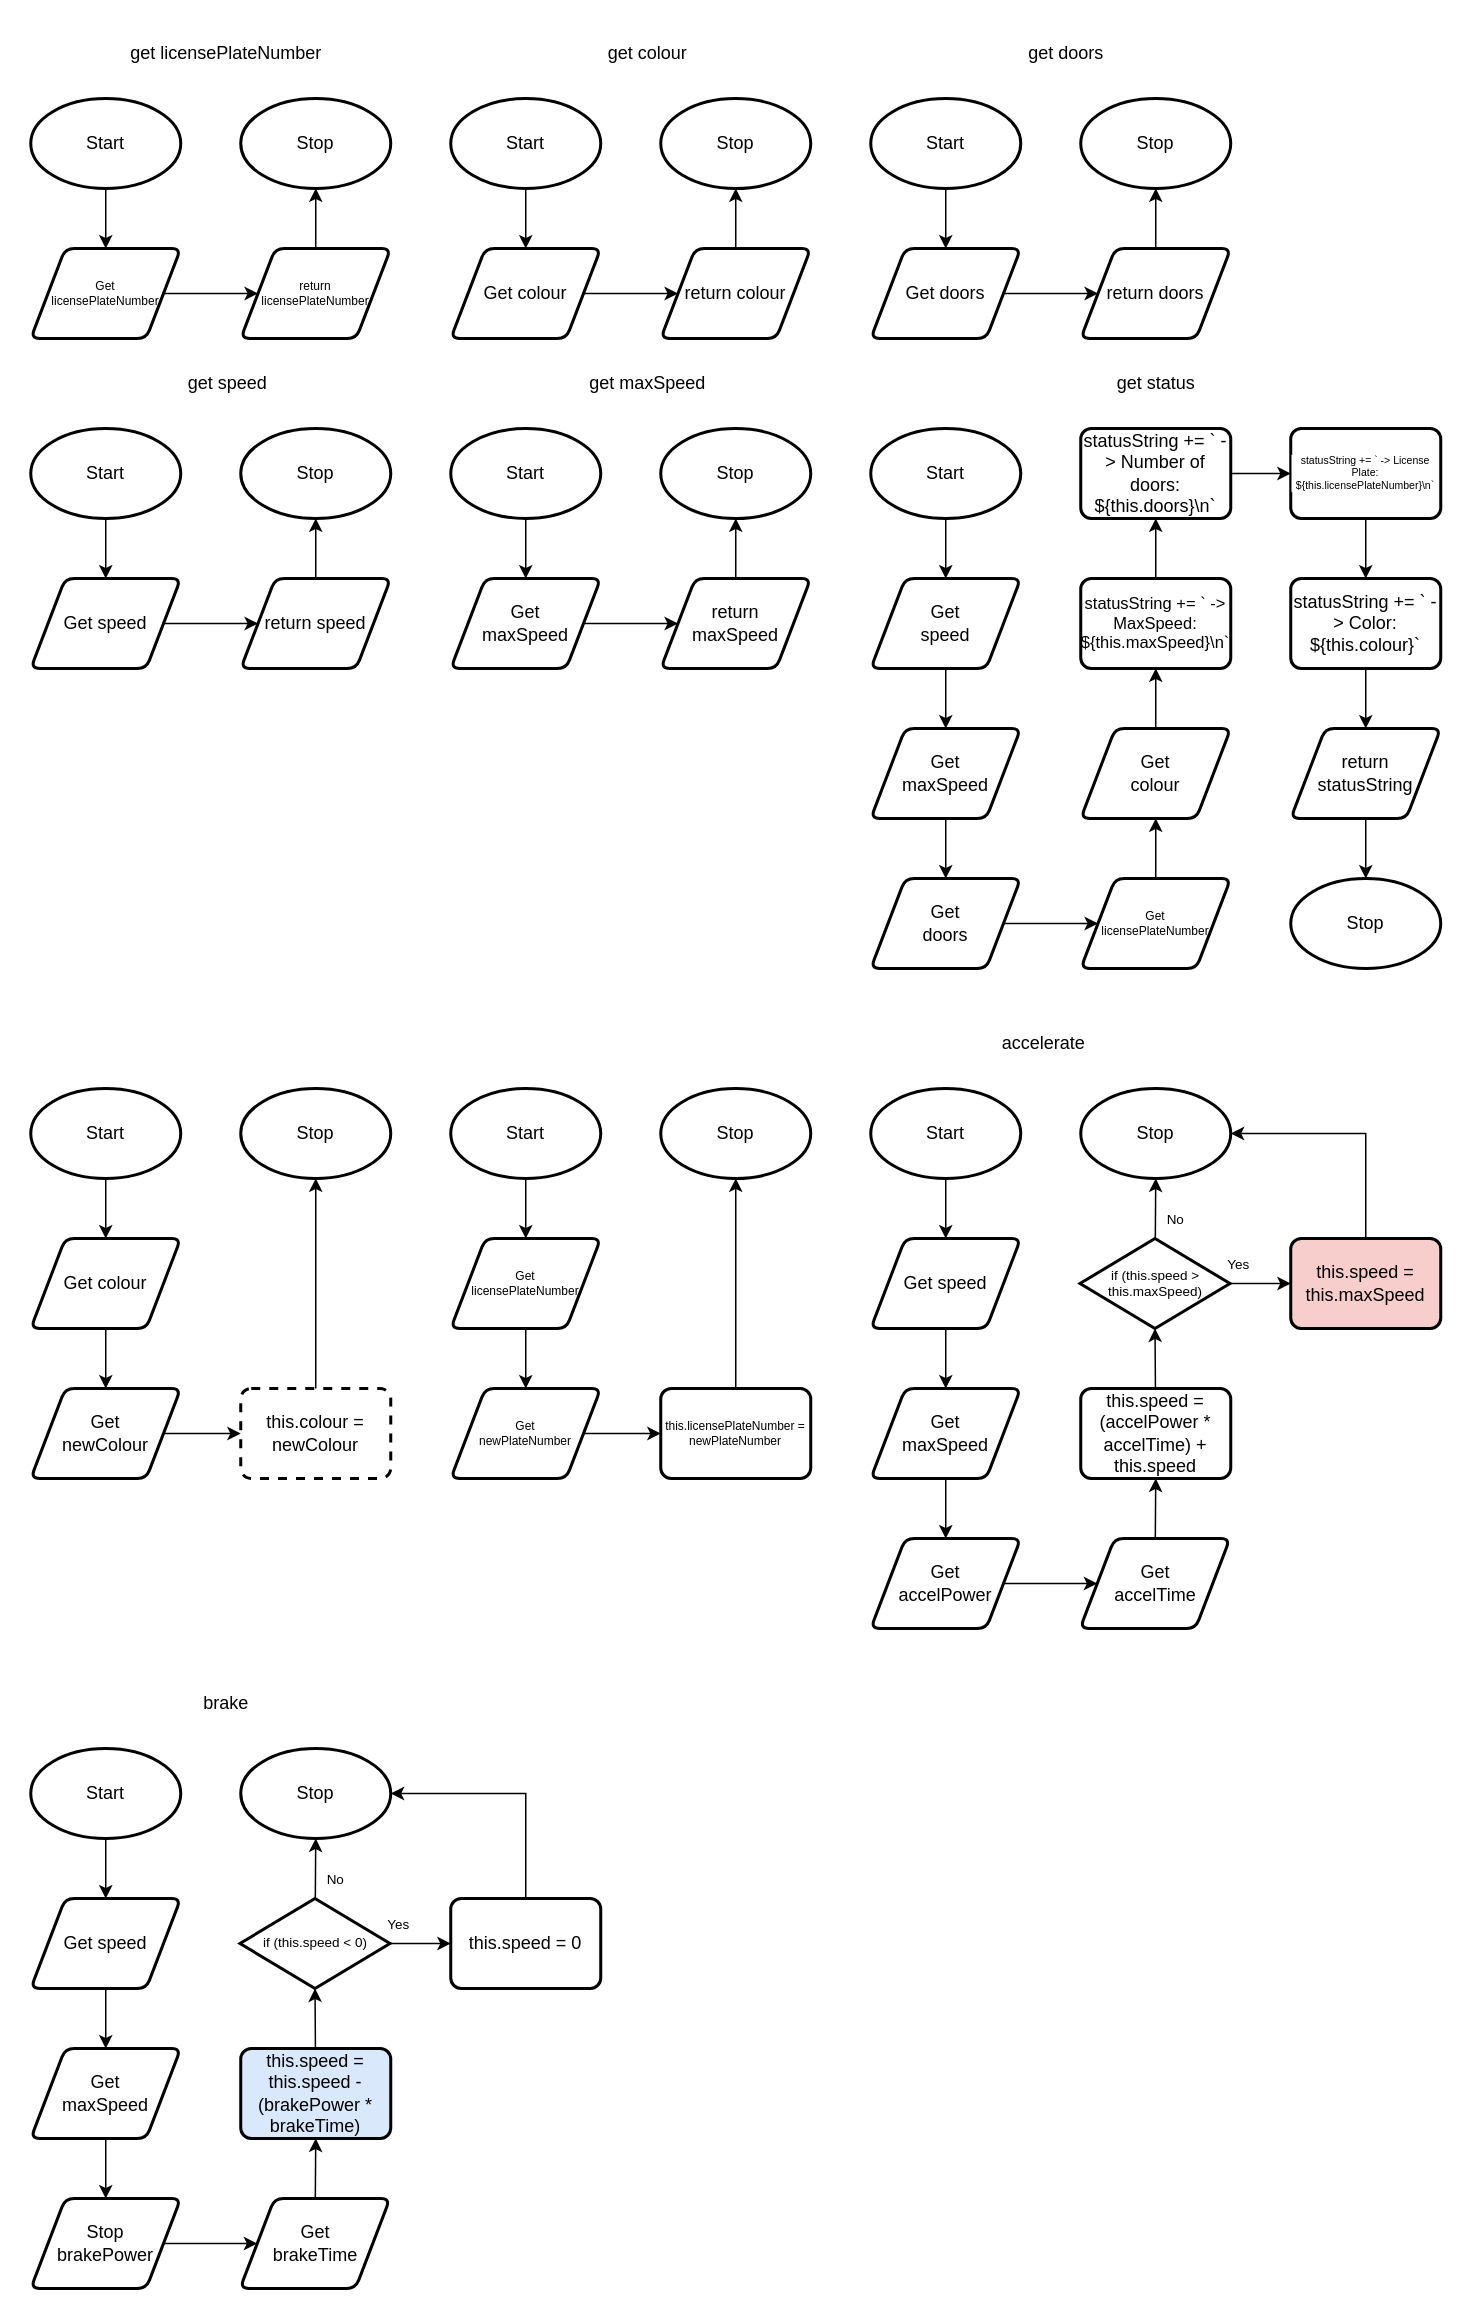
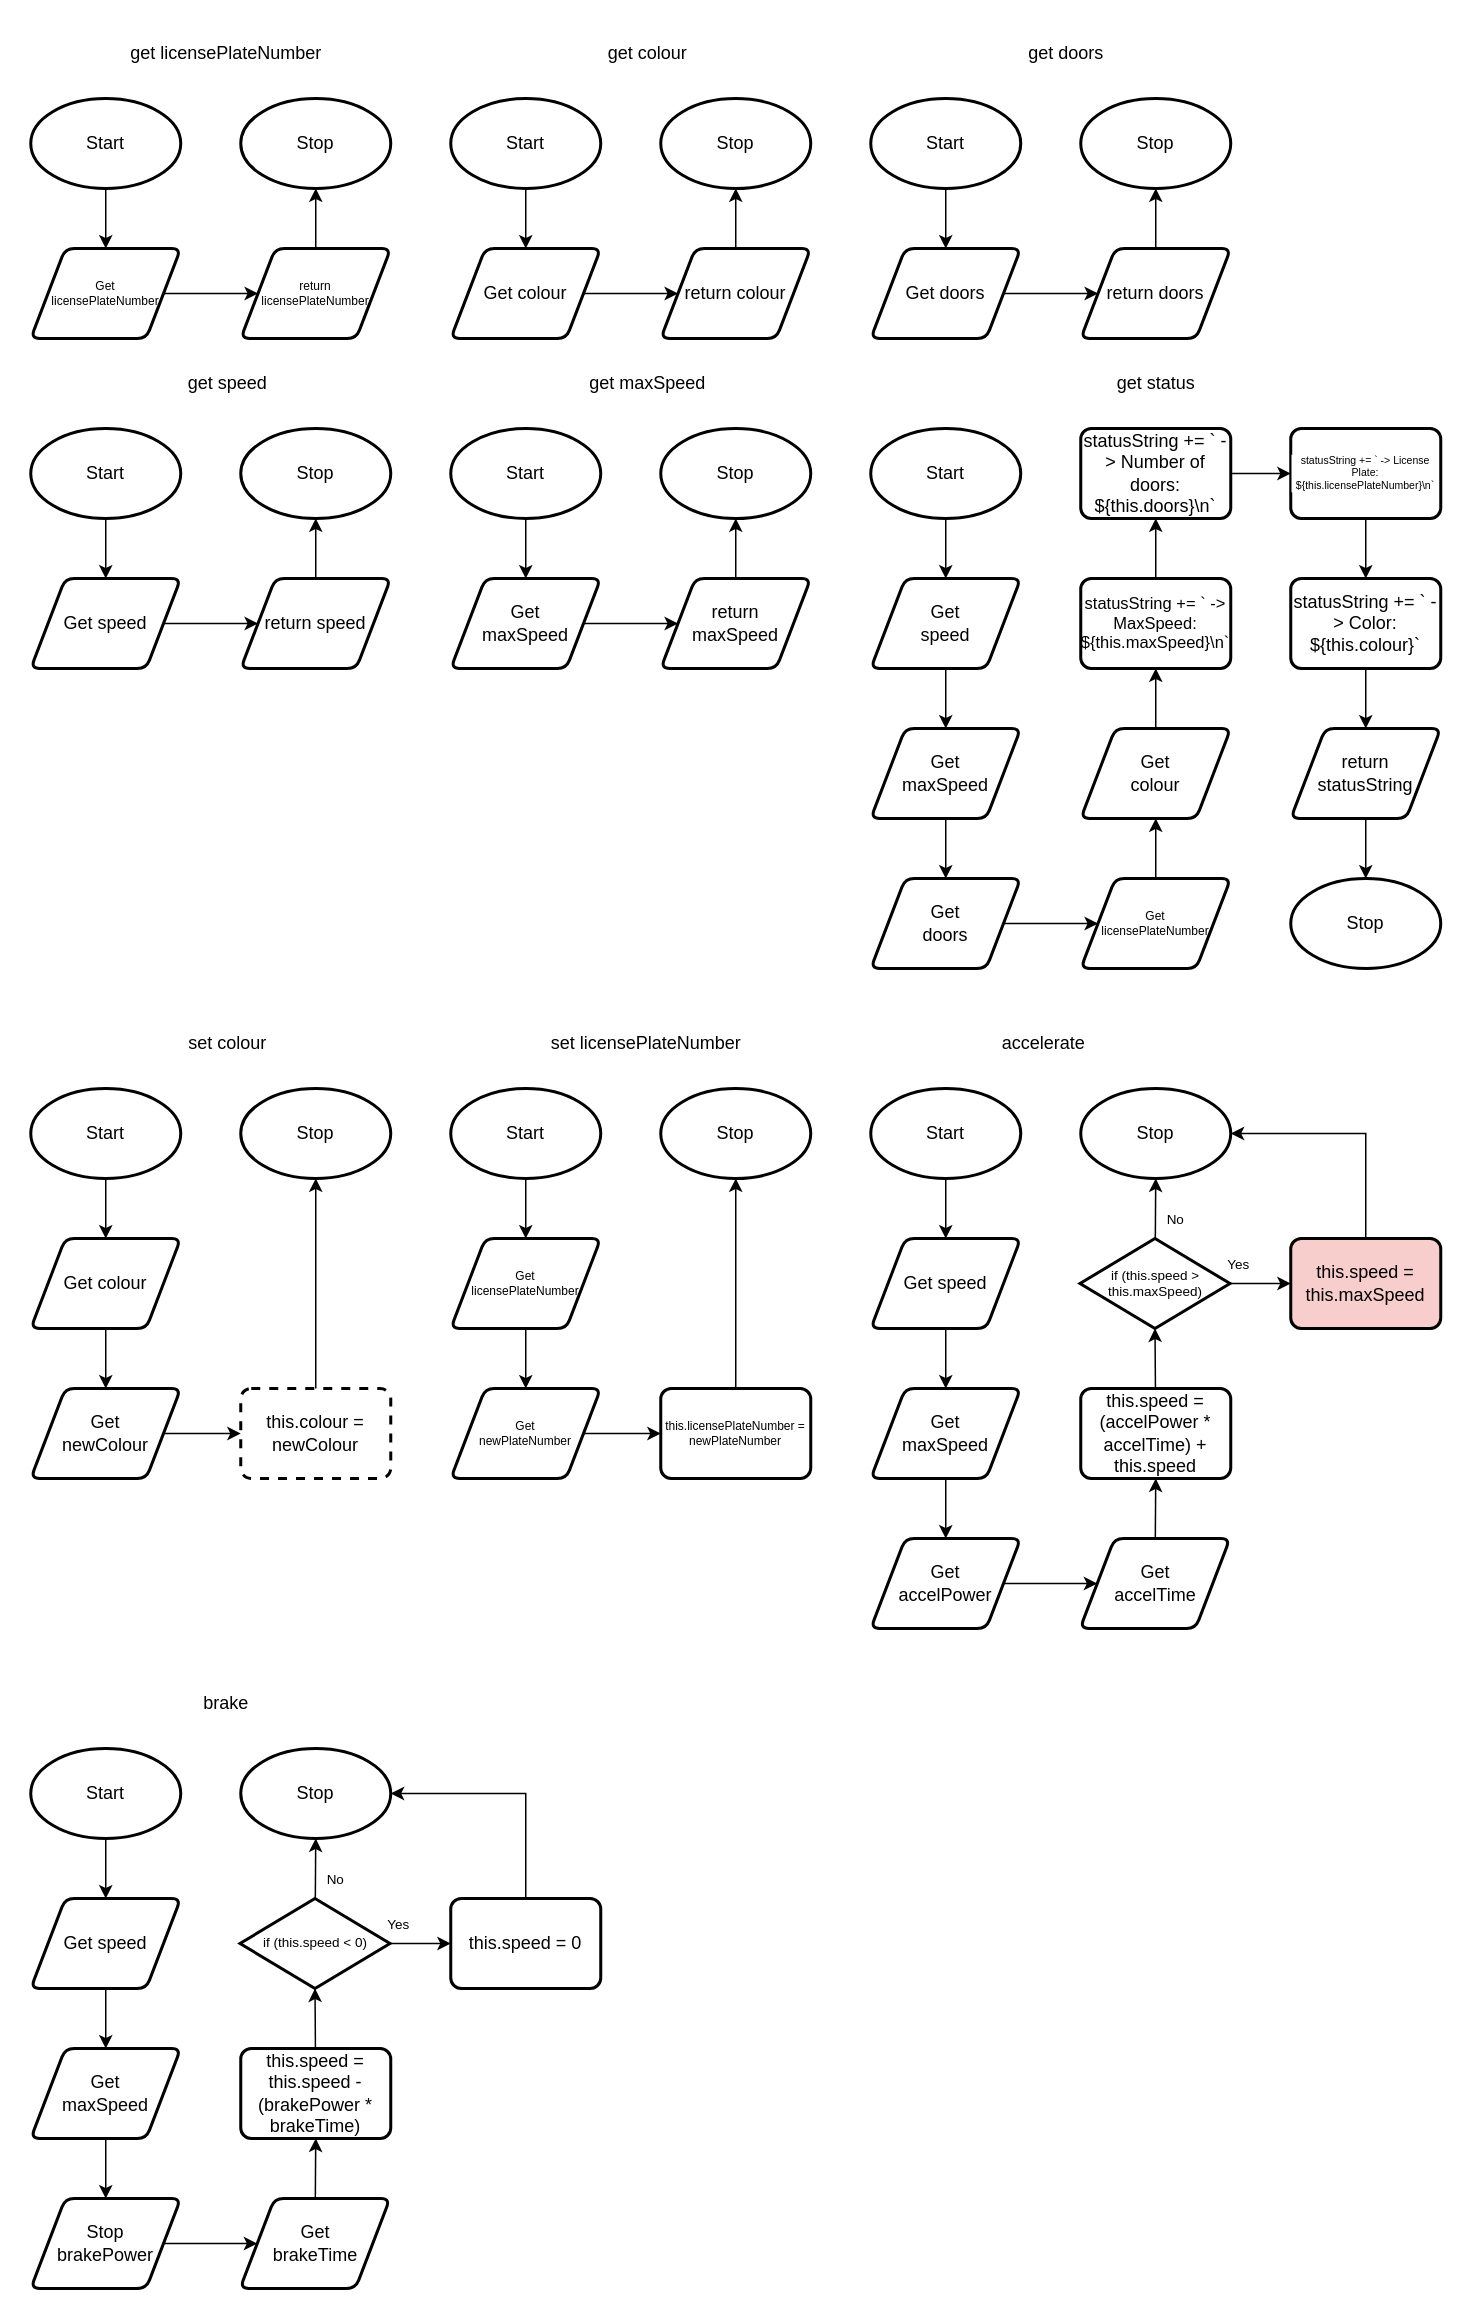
+ <mxCell id="48" value="set colour" style="text;html=1;align=center;verticalAlign=middle;resizable=0;points=[];autosize=1;strokeColor=none;fillColor=none;" vertex="1" parent="1"><mxGeometry x="113" y="680" width="75" height="30" as="geometry" /></mxCell>
+ <mxCell id="57" value="set licensePlateNumber" style="text;html=1;align=center;verticalAlign=middle;resizable=0;points=[];autosize=1;strokeColor=none;fillColor=none;" vertex="1" parent="1"><mxGeometry x="355" y="680" width="150" height="30" as="geometry" /></mxCell>
- <mxCell id="116" value="this.speed = this.speed - (brakePower * brakeTime)" style="rounded=1;whiteSpace=wrap;html=1;absoluteArcSize=1;arcSize=14;strokeWidth=2;fontSize=12;fillColor=#dae8fc;" vertex="1" parent="1"><mxGeometry x="160" y="1365" width="100" height="60" as="geometry" /></mxCell>
+ <mxCell id="116" value="this.speed = this.speed - (brakePower * brakeTime)" style="rounded=1;whiteSpace=wrap;html=1;absoluteArcSize=1;arcSize=14;strokeWidth=2;fontSize=12;" vertex="1" parent="1"><mxGeometry x="160" y="1365" width="100" height="60" as="geometry" /></mxCell>
